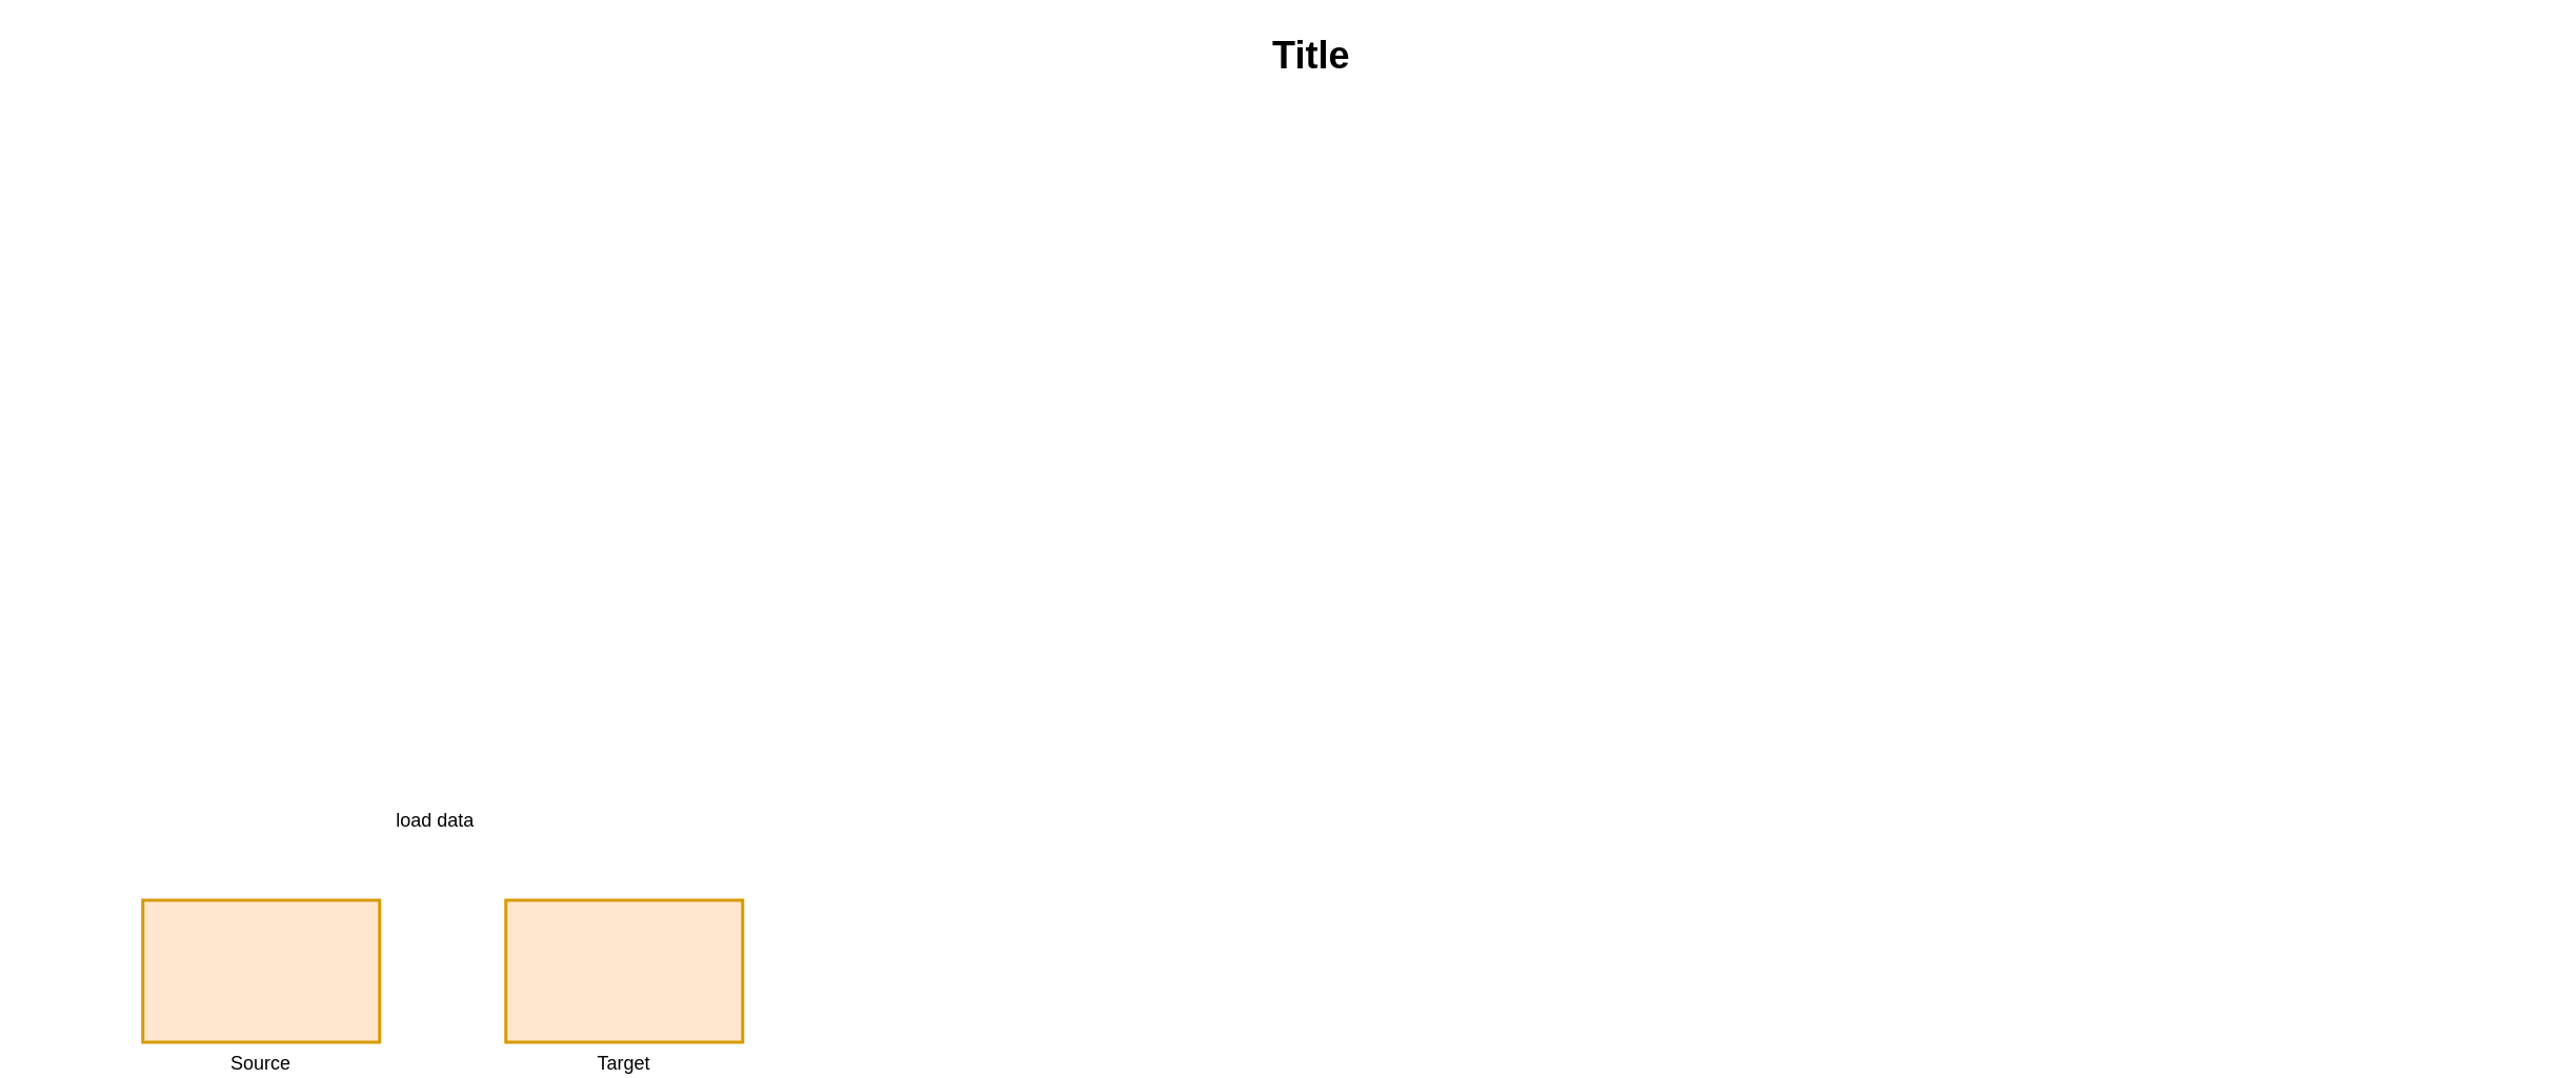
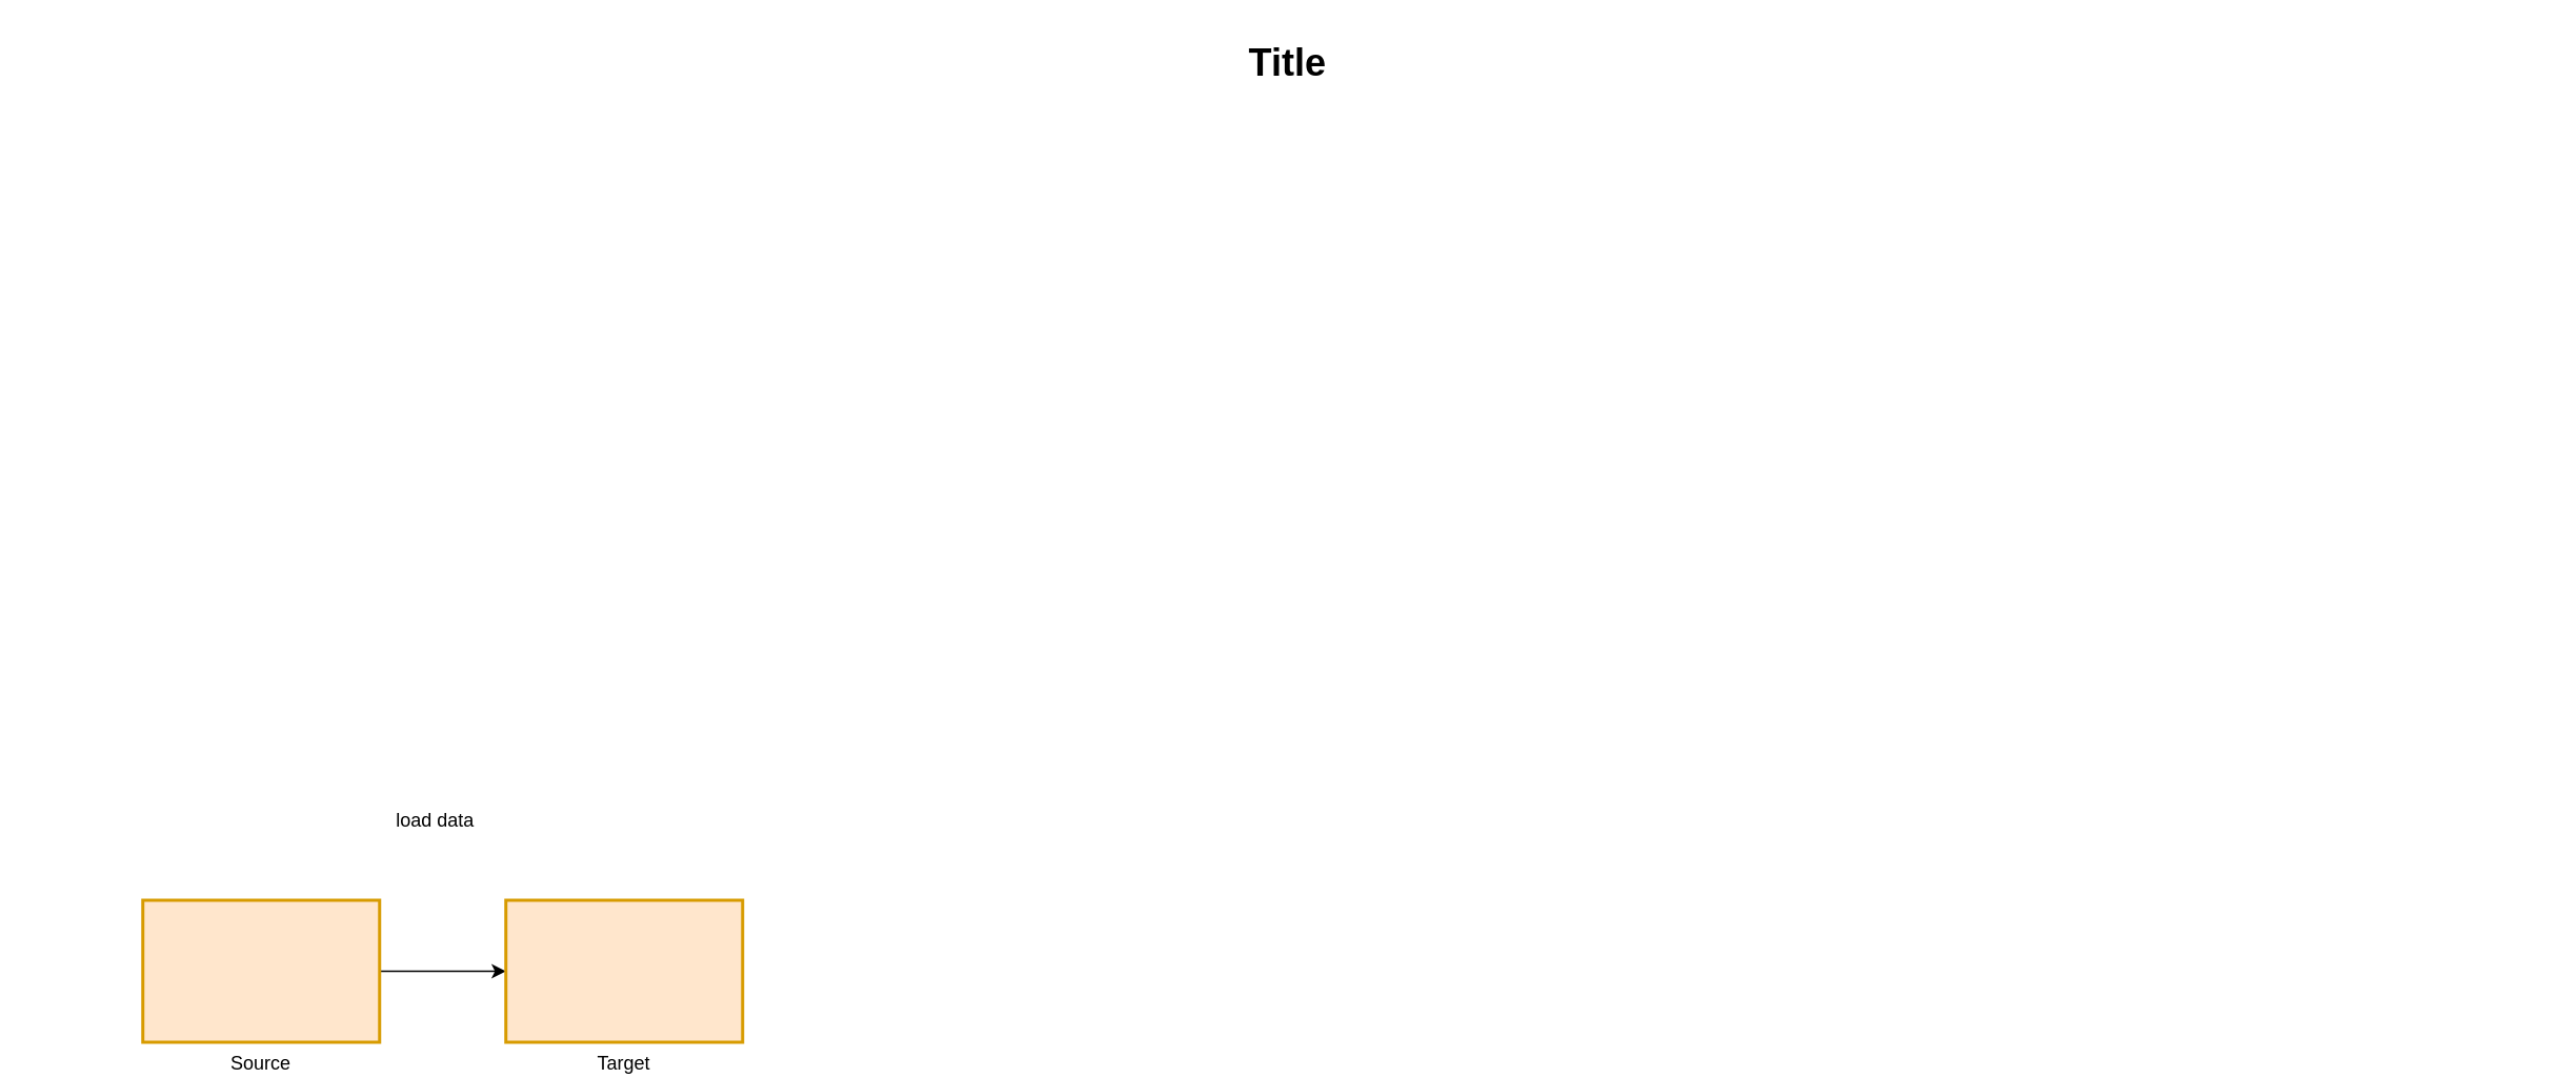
- <mxCell id="4" value="Title" style="text;strokeColor=none;fillColor=none;html=1;fontSize=24;fontStyle=1;verticalAlign=middle;align=center;" parent="1" vertex="1"><mxGeometry x="35" y="15" width="1590" height="40" as="geometry" /></mxCell>
+ <mxCell id="4" value="Title" style="text;strokeColor=none;fillColor=none;html=1;fontSize=24;fontStyle=1;verticalAlign=middle;align=center;" parent="1" vertex="1"><mxGeometry x="20" y="20" width="1590" height="40" as="geometry" /></mxCell>
+ <mxCell id="2" value="" style="edgeStyle=orthogonalEdgeStyle;rounded=0;orthogonalLoop=1;jettySize=auto;html=1;" parent="1" source="3" target="5" edge="1"><mxGeometry relative="1" as="geometry" /></mxCell>
